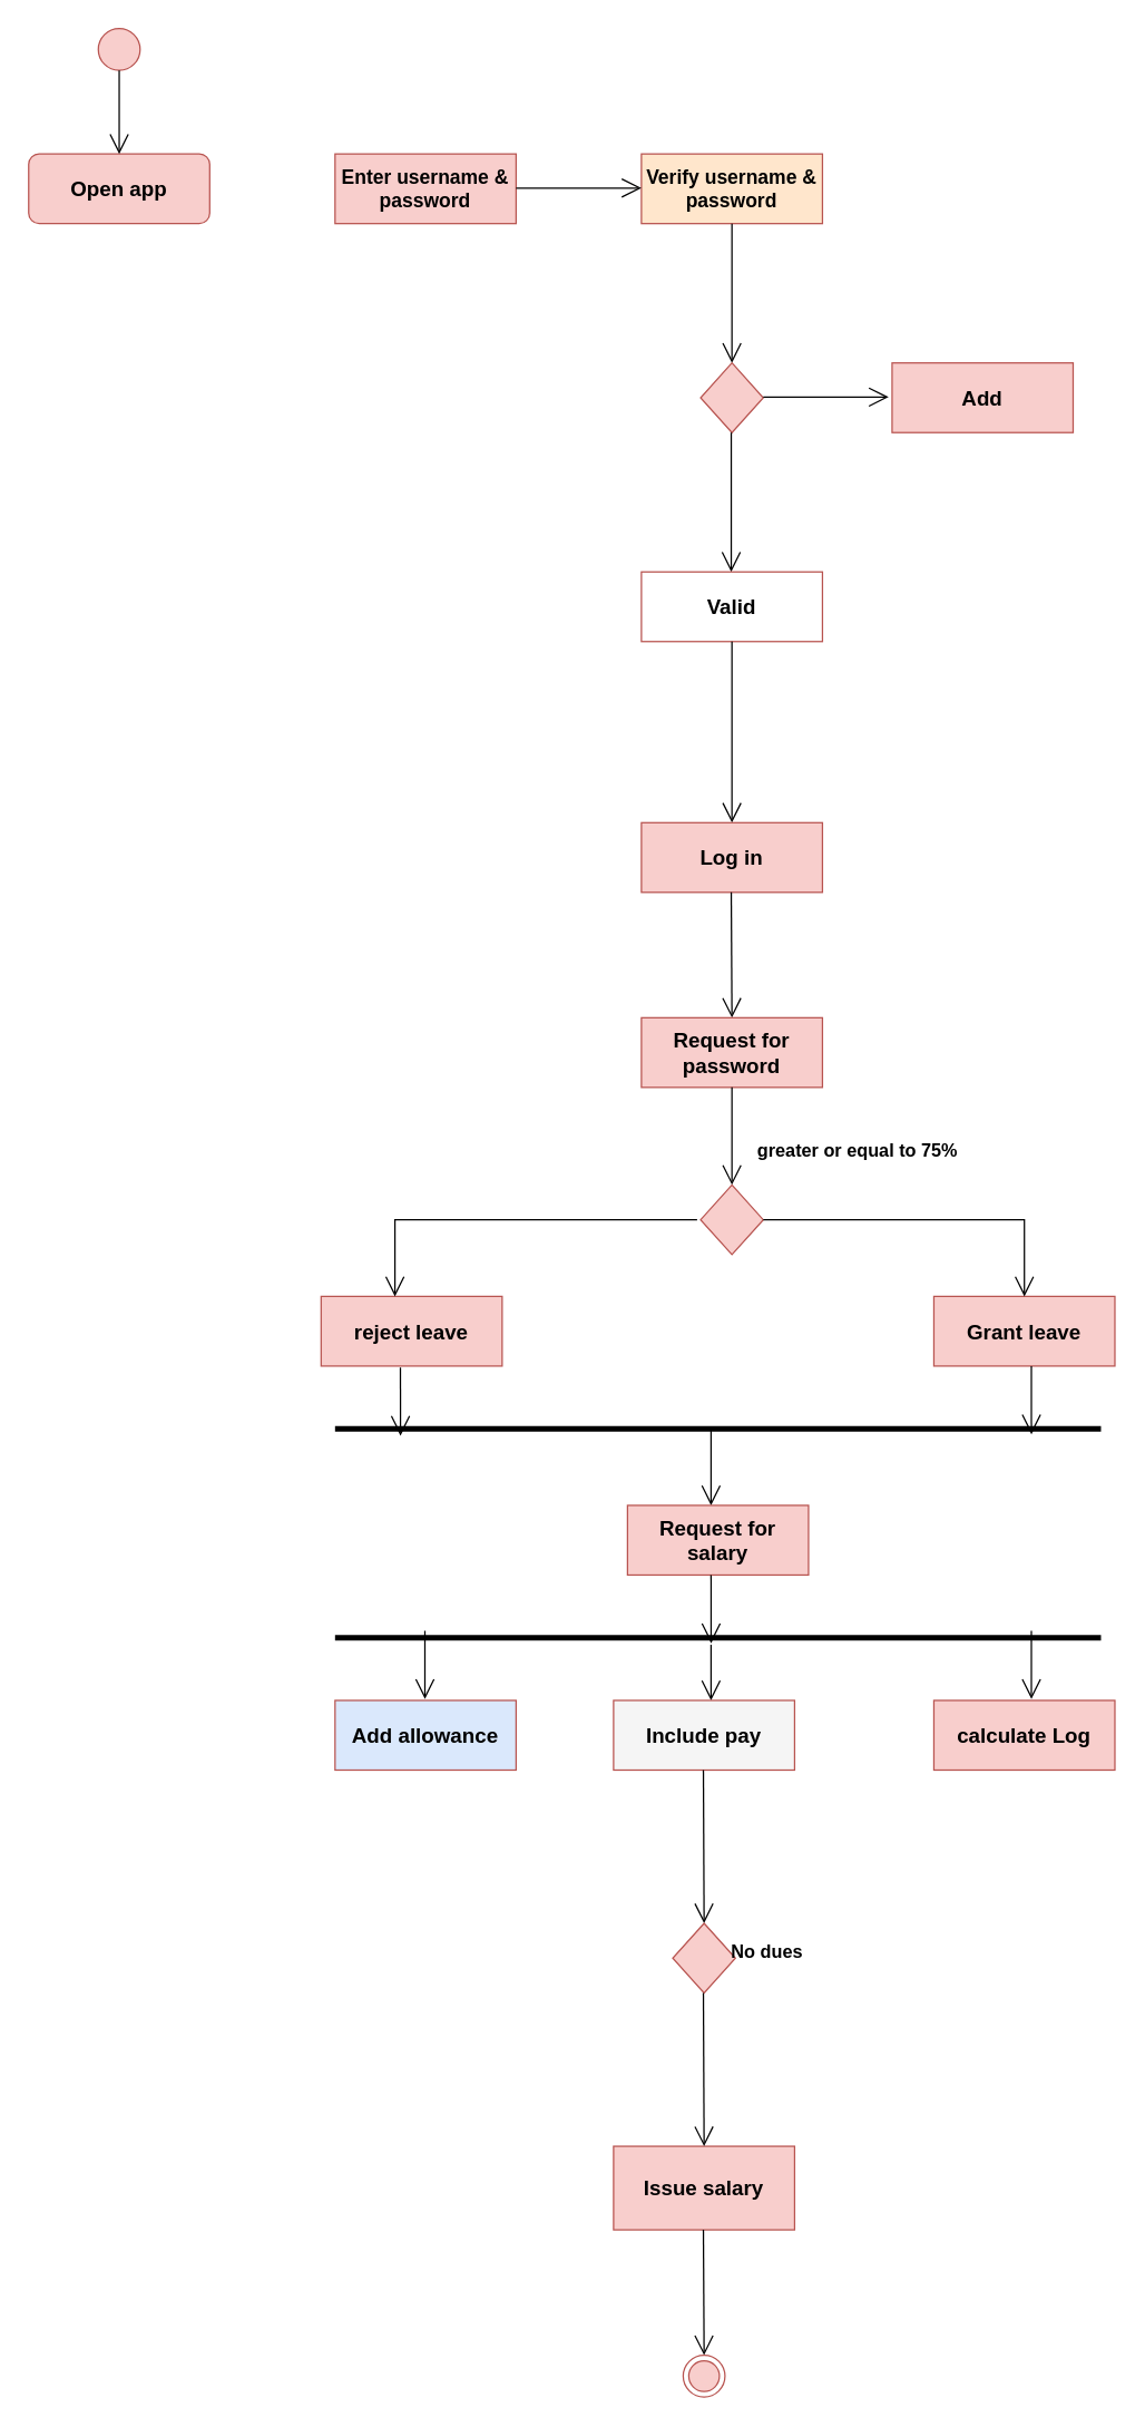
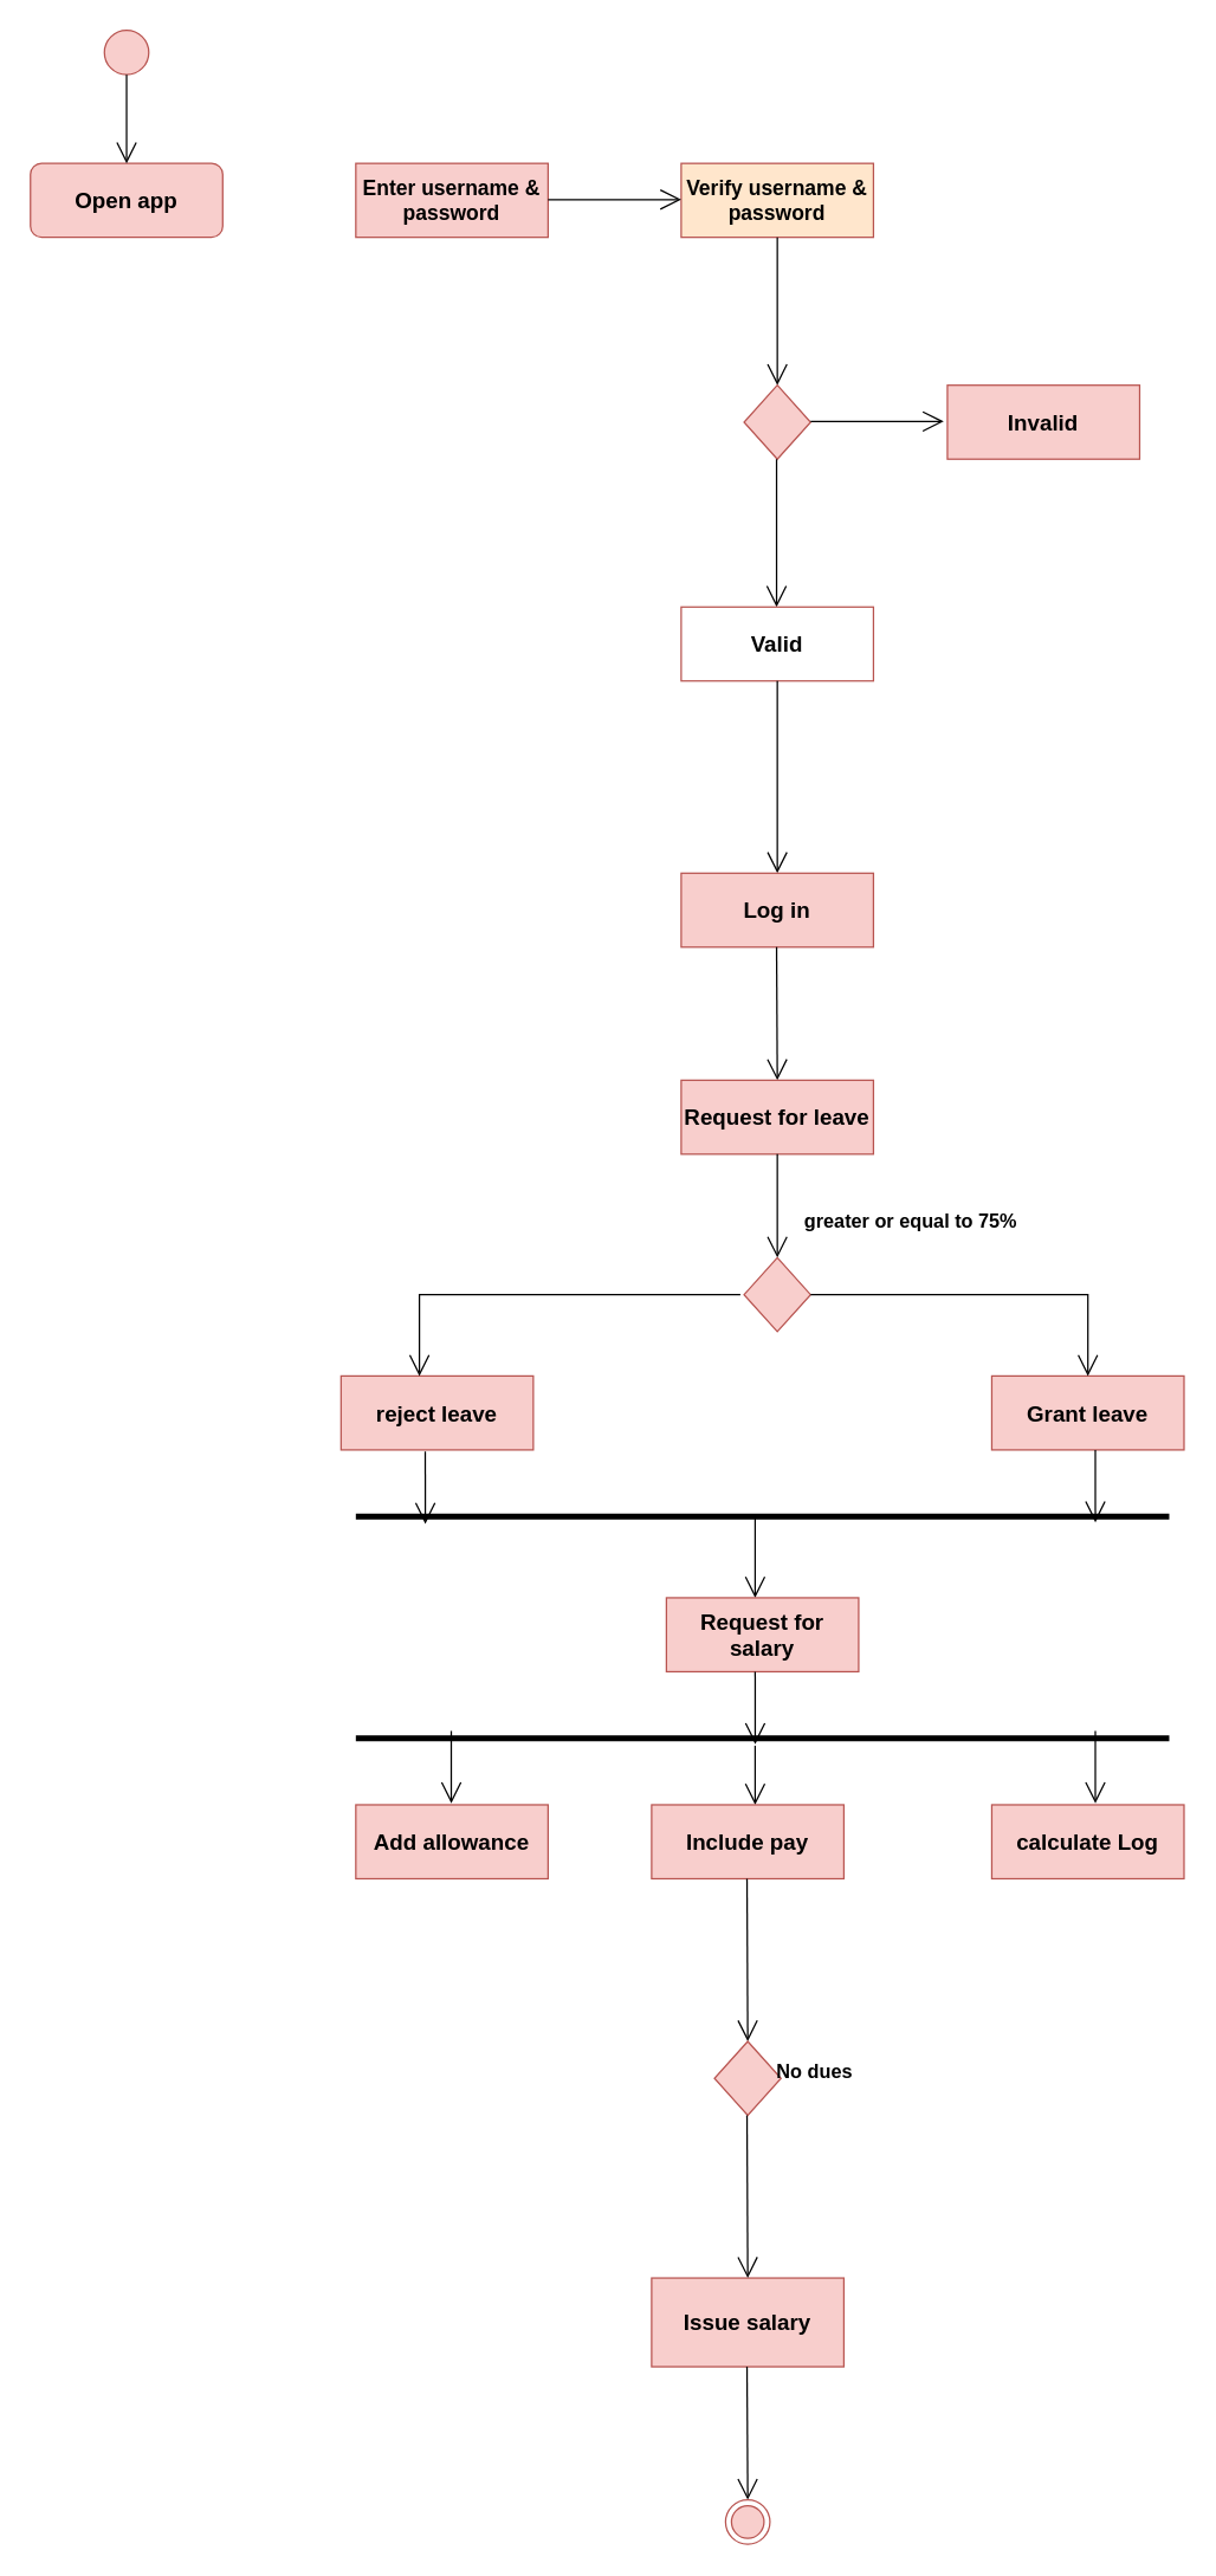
- <mxCell id="12" value="&lt;b&gt;&lt;font style=&quot;font-size: 15px&quot;&gt;Add&lt;/font&gt;&lt;/b&gt;" style="rounded=0;whiteSpace=wrap;html=1;fillColor=#f8cecc;strokeColor=#b85450;" parent="1" vertex="1"><mxGeometry x="640" y="260" width="130" height="50" as="geometry" /></mxCell>
+ <mxCell id="12" value="&lt;b&gt;&lt;font style=&quot;font-size: 15px&quot;&gt;Invalid&lt;/font&gt;&lt;/b&gt;" style="rounded=0;whiteSpace=wrap;html=1;fillColor=#f8cecc;strokeColor=#b85450;" parent="1" vertex="1"><mxGeometry x="640" y="260" width="130" height="50" as="geometry" /></mxCell>
- <mxCell id="17" value="&lt;b&gt;&lt;font style=&quot;font-size: 15px&quot;&gt;Request for password&lt;/font&gt;&lt;/b&gt;" style="rounded=0;whiteSpace=wrap;html=1;fillColor=#f8cecc;strokeColor=#b85450;" parent="1" vertex="1"><mxGeometry x="460" y="730" width="130" height="50" as="geometry" /></mxCell>
+ <mxCell id="17" value="&lt;b&gt;&lt;font style=&quot;font-size: 15px&quot;&gt;Request for leave&lt;/font&gt;&lt;/b&gt;" style="rounded=0;whiteSpace=wrap;html=1;fillColor=#f8cecc;strokeColor=#b85450;" parent="1" vertex="1"><mxGeometry x="460" y="730" width="130" height="50" as="geometry" /></mxCell>
- <mxCell id="34" value="&lt;b&gt;&lt;font style=&quot;font-size: 15px&quot;&gt;Add allowance&lt;/font&gt;&lt;/b&gt;" style="rounded=0;whiteSpace=wrap;html=1;fillColor=#dae8fc;strokeColor=#b85450;" parent="1" vertex="1"><mxGeometry x="240" y="1220" width="130" height="50" as="geometry" /></mxCell>
+ <mxCell id="34" value="&lt;b&gt;&lt;font style=&quot;font-size: 15px&quot;&gt;Add allowance&lt;/font&gt;&lt;/b&gt;" style="rounded=0;whiteSpace=wrap;html=1;fillColor=#f8cecc;strokeColor=#b85450;" parent="1" vertex="1"><mxGeometry x="240" y="1220" width="130" height="50" as="geometry" /></mxCell>
- <mxCell id="35" value="&lt;b&gt;&lt;font style=&quot;font-size: 15px&quot;&gt;Include pay&lt;/font&gt;&lt;/b&gt;" style="rounded=0;whiteSpace=wrap;html=1;fillColor=#f5f5f5;strokeColor=#b85450;" parent="1" vertex="1"><mxGeometry x="440" y="1220" width="130" height="50" as="geometry" /></mxCell>
+ <mxCell id="35" value="&lt;b&gt;&lt;font style=&quot;font-size: 15px&quot;&gt;Include pay&lt;/font&gt;&lt;/b&gt;" style="rounded=0;whiteSpace=wrap;html=1;fillColor=#f8cecc;strokeColor=#b85450;" parent="1" vertex="1"><mxGeometry x="440" y="1220" width="130" height="50" as="geometry" /></mxCell>
